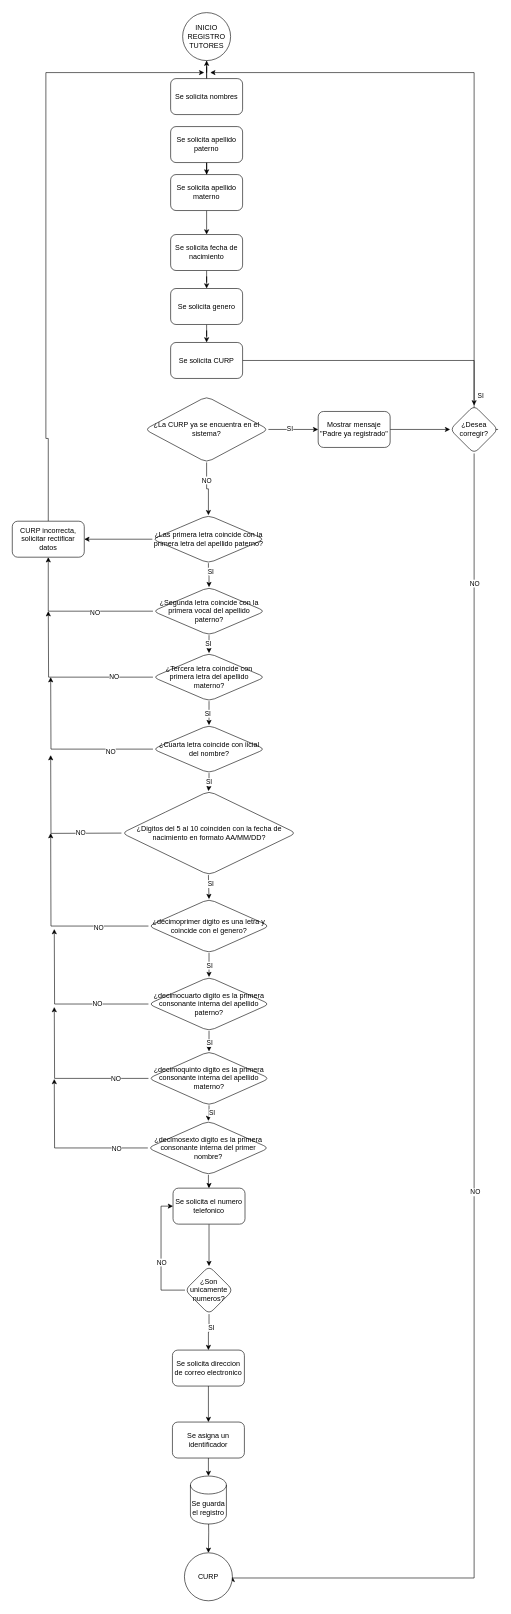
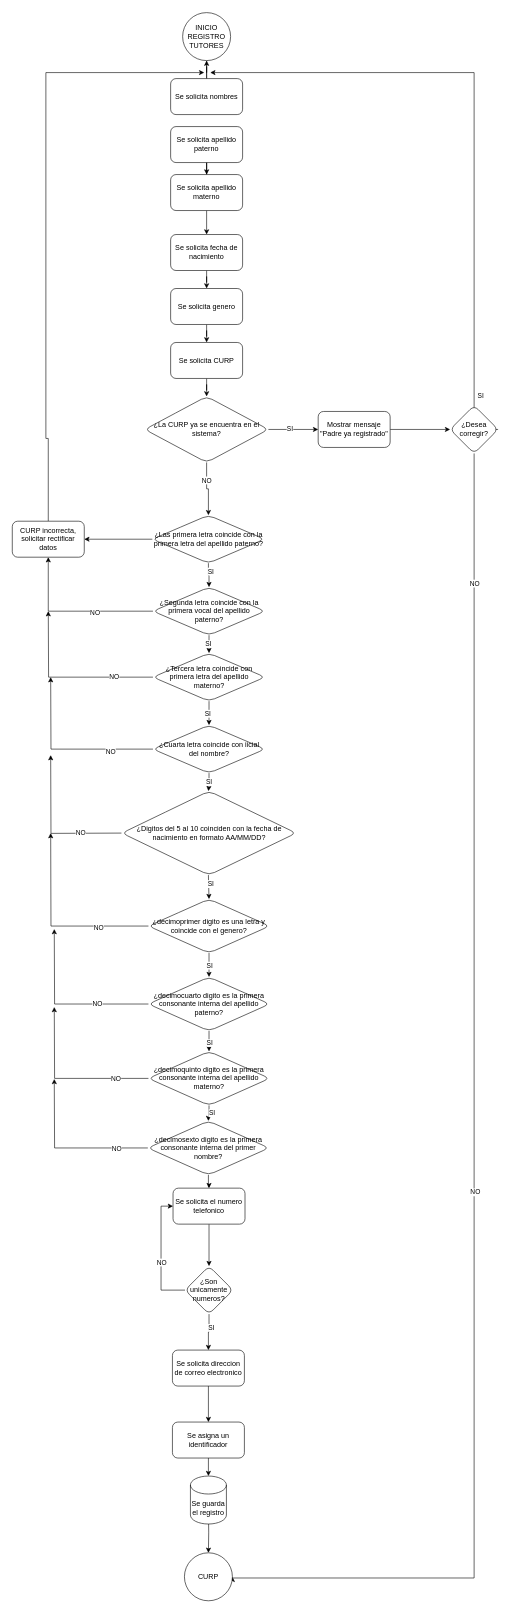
- <mxCell id="12" value="" style="edgeStyle=orthogonalEdgeStyle;rounded=0;orthogonalLoop=1;jettySize=auto;html=1;" parent="1" source="13" target="73" edge="1"><mxGeometry relative="1" as="geometry" /></mxCell>
+ <mxCell id="12" value="" style="edgeStyle=orthogonalEdgeStyle;rounded=0;orthogonalLoop=1;jettySize=auto;html=1;" parent="1" source="13" target="65" edge="1"><mxGeometry relative="1" as="geometry" /></mxCell>
